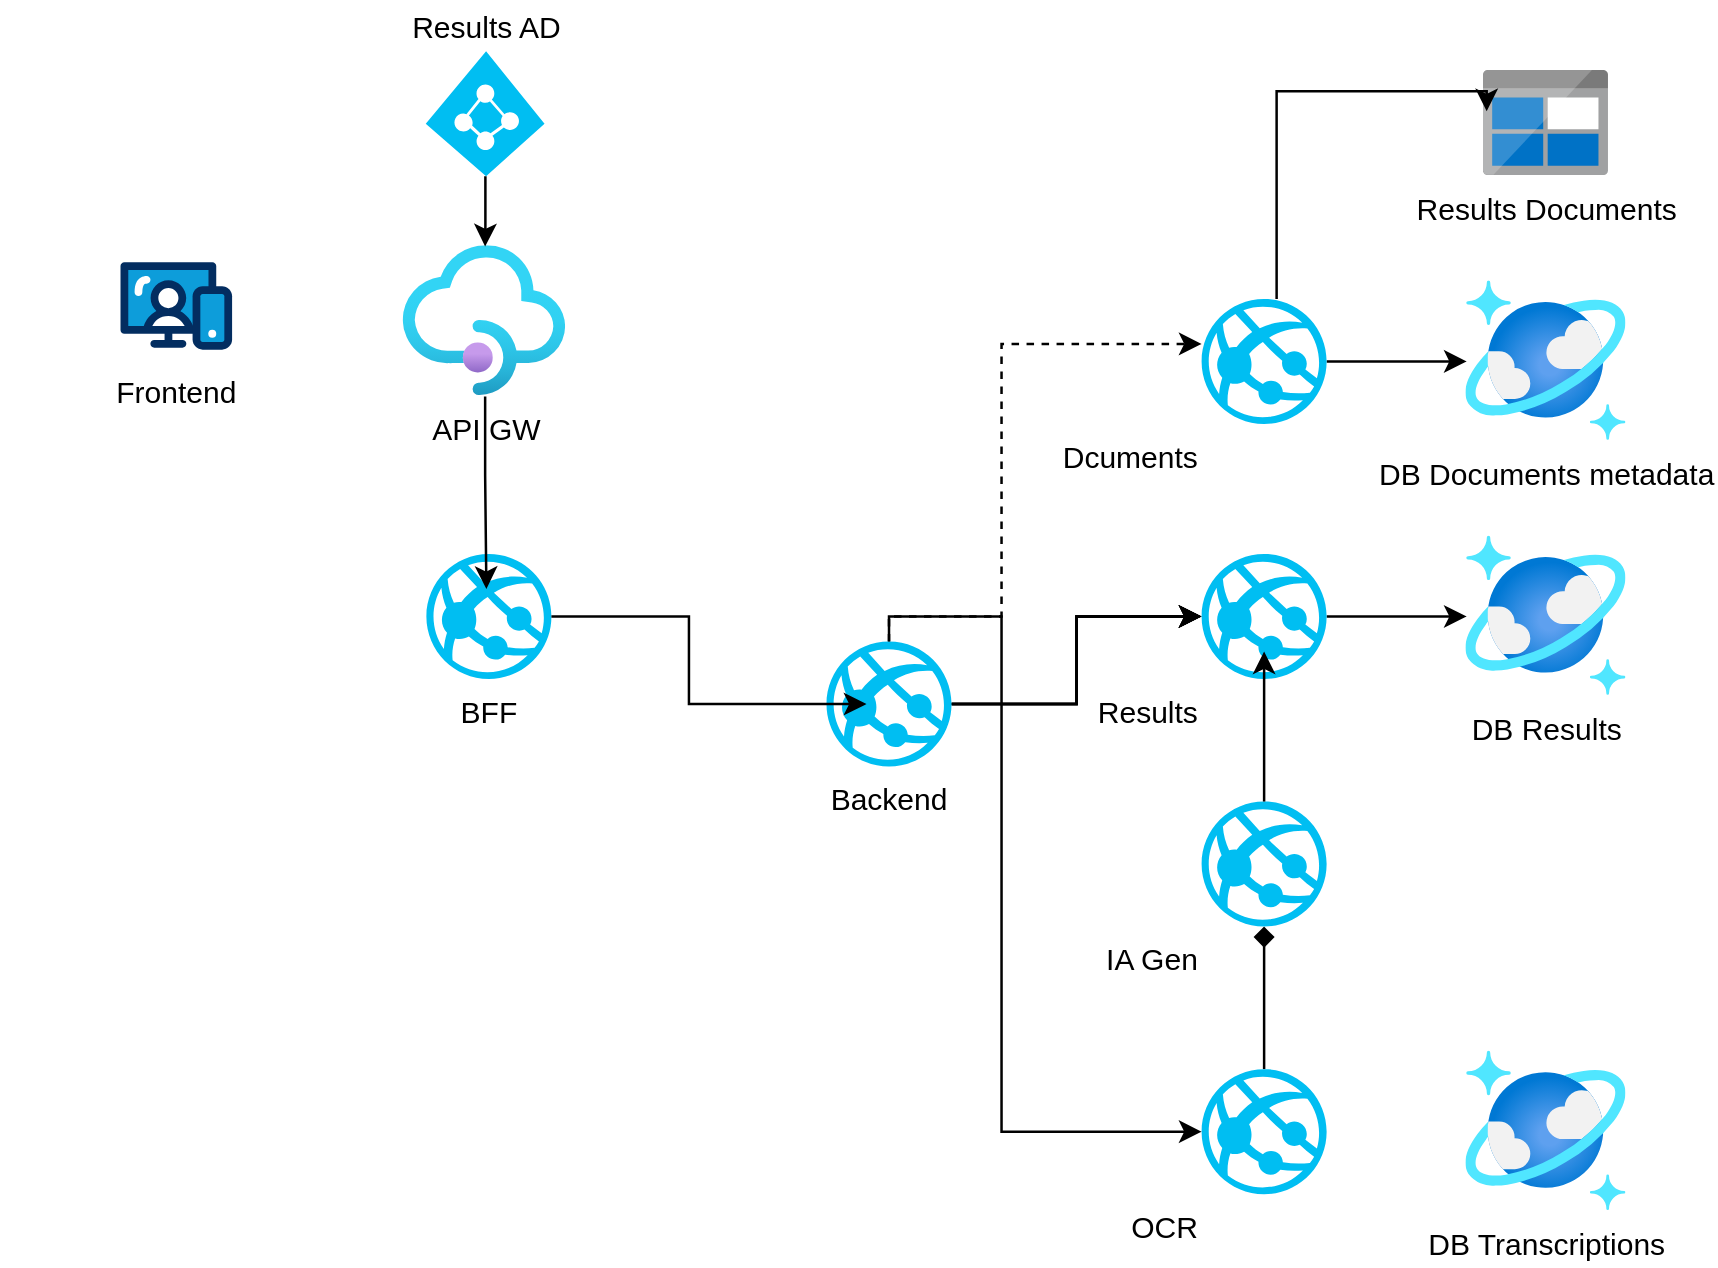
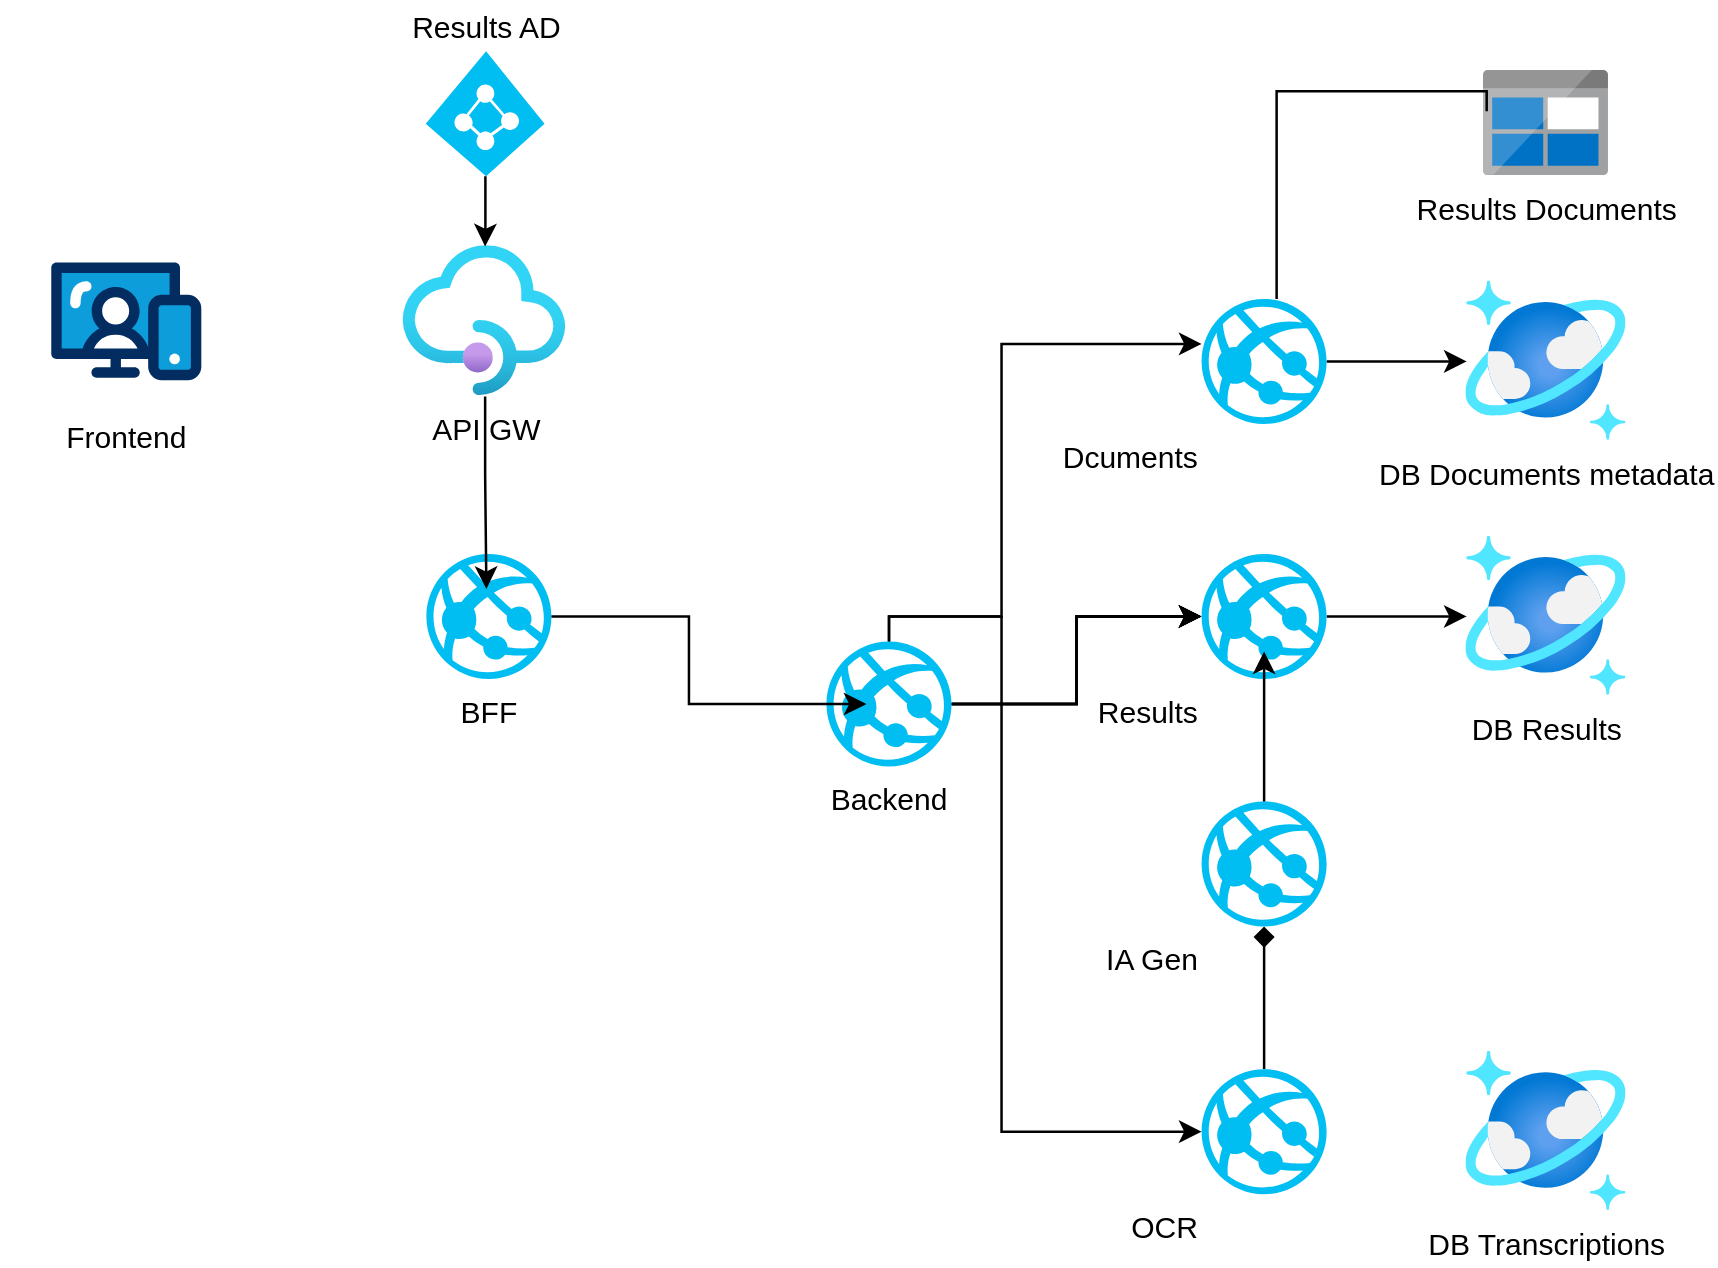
- <mxCell id="23" style="edgeStyle=orthogonalEdgeStyle;rounded=0;orthogonalLoop=1;jettySize=auto;html=1;entryX=0.02;entryY=0.381;entryDx=0;entryDy=0;entryPerimeter=0;" edge="1" parent="1" source="13" target="22"><mxGeometry relative="1" as="geometry"><Array as="points"><mxPoint x="510" y="36" /></Array></mxGeometry></mxCell>
+ <mxCell id="23" style="edgeStyle=orthogonalEdgeStyle;rounded=0;orthogonalLoop=1;jettySize=auto;html=1;entryX=0.02;entryY=0.381;entryDx=0;entryDy=0;entryPerimeter=0;endArrow=none;" edge="1" parent="1" source="13" target="22"><mxGeometry relative="1" as="geometry"><Array as="points"><mxPoint x="510" y="36" /></Array></mxGeometry></mxCell>
- <mxCell id="3" value="Frontend" style="verticalLabelPosition=bottom;aspect=fixed;html=1;shape=mxgraph.salesforce.web;" vertex="1" parent="1"><mxGeometry x="20" y="104.3" width="100" height="35" as="geometry" /></mxCell>
+ <mxCell id="3" value="Frontend" style="verticalLabelPosition=bottom;aspect=fixed;html=1;shape=mxgraph.salesforce.web;" vertex="1" parent="1"><mxGeometry x="20" y="104.3" width="60" height="47.4" as="geometry" /></mxCell>
- <mxCell id="6" value="" style="edgeStyle=orthogonalEdgeStyle;rounded=0;orthogonalLoop=1;jettySize=auto;html=1;dashed=1;" edge="1" parent="1" source="11" target="13"><mxGeometry relative="1" as="geometry"><Array as="points"><mxPoint x="400" y="246" /><mxPoint x="400" y="137" /></Array></mxGeometry></mxCell>
+ <mxCell id="6" value="" style="edgeStyle=orthogonalEdgeStyle;rounded=0;orthogonalLoop=1;jettySize=auto;html=1;" edge="1" parent="1" source="11" target="13"><mxGeometry relative="1" as="geometry"><Array as="points"><mxPoint x="400" y="246" /><mxPoint x="400" y="137" /></Array></mxGeometry></mxCell>
